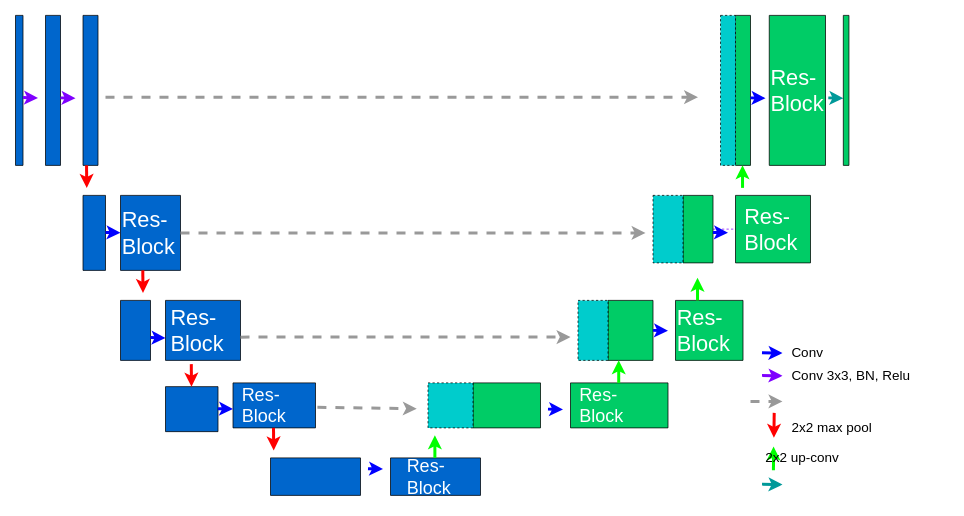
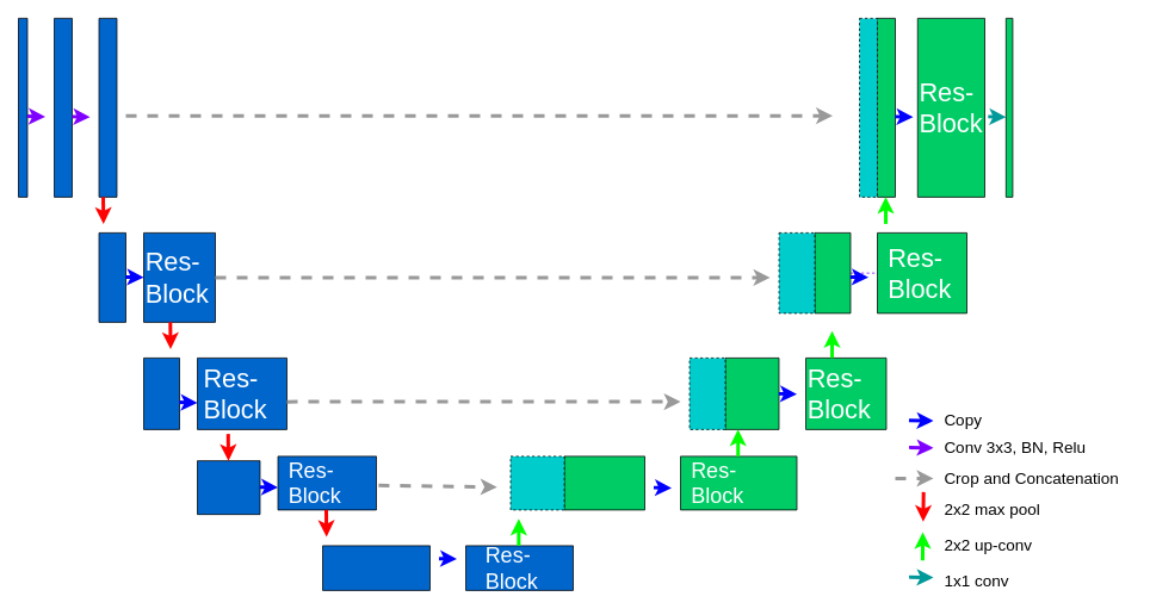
- <mxCell id="70" value="Conv" style="text;html=1;resizable=0;autosize=1;align=left;verticalAlign=middle;points=[];fillColor=none;strokeColor=none;rounded=0;dashed=1;fontSize=18;" parent="58" vertex="1"><mxGeometry x="52.615" width="60" height="30" as="geometry" /></mxCell>
+ <mxCell id="70" value="Copy" style="text;html=1;resizable=0;autosize=1;align=left;verticalAlign=middle;points=[];fillColor=none;strokeColor=none;rounded=0;dashed=1;fontSize=18;" parent="58" vertex="1"><mxGeometry x="52.615" width="60" height="30" as="geometry" /></mxCell>
+ <mxCell id="66" value="Crop and Concatenation" style="text;html=1;resizable=0;autosize=1;align=left;verticalAlign=middle;points=[];fillColor=none;strokeColor=none;rounded=0;dashed=1;fontSize=18;" parent="58" vertex="1"><mxGeometry x="52.615" y="64.997" width="210" height="30" as="geometry" /></mxCell>
- <mxCell id="63" value="2x2 up-conv" style="text;html=1;resizable=0;autosize=1;align=left;verticalAlign=middle;points=[];fillColor=none;strokeColor=none;rounded=0;dashed=1;fontSize=18;" parent="58" vertex="1"><mxGeometry x="17.615" y="140.001" width="110" height="30" as="geometry" /></mxCell>
+ <mxCell id="63" value="2x2 up-conv" style="text;html=1;resizable=0;autosize=1;align=left;verticalAlign=middle;points=[];fillColor=none;strokeColor=none;rounded=0;dashed=1;fontSize=18;" parent="58" vertex="1"><mxGeometry x="52.615" y="140.001" width="110" height="30" as="geometry" /></mxCell>
+ <mxCell id="64" value="1x1 conv" style="text;html=1;resizable=0;autosize=1;align=left;verticalAlign=middle;points=[];fillColor=none;strokeColor=none;rounded=0;dashed=1;fontSize=18;" parent="58" vertex="1"><mxGeometry x="52.615" y="180.004" width="90" height="30" as="geometry" /></mxCell>
